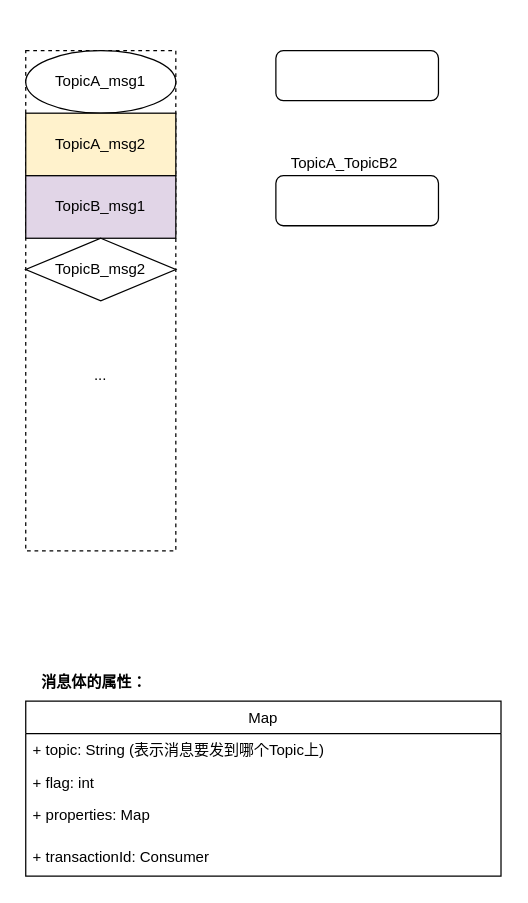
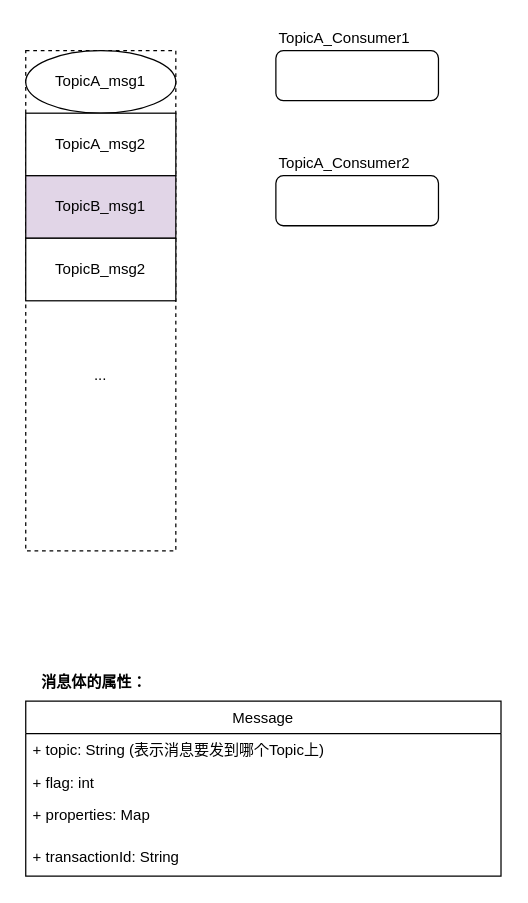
+ <mxCell id="9" value="TopicA_Consumer1" style="text;html=1;strokeColor=none;fillColor=none;align=center;verticalAlign=middle;whiteSpace=wrap;rounded=0;" vertex="1" parent="1"><mxGeometry x="220" y="20" width="110" height="20" as="geometry" /></mxCell>
- <mxCell id="4" value="TopicA_msg2" style="rounded=0;whiteSpace=wrap;html=1;fillColor=#fff2cc;" parent="1" vertex="1"><mxGeometry x="20" y="90" width="120" height="50" as="geometry" /></mxCell>
+ <mxCell id="4" value="TopicA_msg2" style="rounded=0;whiteSpace=wrap;html=1;" parent="1" vertex="1"><mxGeometry x="20" y="90" width="120" height="50" as="geometry" /></mxCell>
- <mxCell id="11" value="TopicA_TopicB2" style="text;html=1;strokeColor=none;fillColor=none;align=center;verticalAlign=middle;whiteSpace=wrap;rounded=0;" vertex="1" parent="1"><mxGeometry x="220" y="120" width="110" height="20" as="geometry" /></mxCell>
+ <mxCell id="11" value="TopicA_Consumer2" style="text;html=1;strokeColor=none;fillColor=none;align=center;verticalAlign=middle;whiteSpace=wrap;rounded=0;" vertex="1" parent="1"><mxGeometry x="220" y="120" width="110" height="20" as="geometry" /></mxCell>
- <mxCell id="6" value="TopicB_msg2" style="rhombus;whiteSpace=wrap;html=1;" parent="1" vertex="1"><mxGeometry x="20" y="190" width="120" height="50" as="geometry" /></mxCell>
+ <mxCell id="6" value="TopicB_msg2" style="rounded=0;whiteSpace=wrap;html=1;" parent="1" vertex="1"><mxGeometry x="20" y="190" width="120" height="50" as="geometry" /></mxCell>
- <mxCell id="12" value="Map" style="swimlane;fontStyle=0;childLayout=stackLayout;horizontal=1;startSize=26;fillColor=none;horizontalStack=0;resizeParent=1;resizeParentMax=0;resizeLast=0;collapsible=1;marginBottom=0;" vertex="1" parent="1"><mxGeometry x="20" y="560" width="380" height="140" as="geometry"><mxRectangle x="120" y="610" width="80" height="26" as="alternateBounds" /></mxGeometry></mxCell>
+ <mxCell id="12" value="Message" style="swimlane;fontStyle=0;childLayout=stackLayout;horizontal=1;startSize=26;fillColor=none;horizontalStack=0;resizeParent=1;resizeParentMax=0;resizeLast=0;collapsible=1;marginBottom=0;" vertex="1" parent="1"><mxGeometry x="20" y="560" width="380" height="140" as="geometry"><mxRectangle x="120" y="610" width="80" height="26" as="alternateBounds" /></mxGeometry></mxCell>
- <mxCell id="17" value="+ transactionId: Consumer" style="text;strokeColor=none;fillColor=none;align=left;verticalAlign=top;spacingLeft=4;spacingRight=4;overflow=hidden;rotatable=0;points=[[0,0.5],[1,0.5]];portConstraint=eastwest;" vertex="1" parent="1"><mxGeometry x="20" y="671" width="380" height="26" as="geometry" /></mxCell>
+ <mxCell id="17" value="+ transactionId: String" style="text;strokeColor=none;fillColor=none;align=left;verticalAlign=top;spacingLeft=4;spacingRight=4;overflow=hidden;rotatable=0;points=[[0,0.5],[1,0.5]];portConstraint=eastwest;" vertex="1" parent="1"><mxGeometry x="20" y="671" width="380" height="26" as="geometry" /></mxCell>
